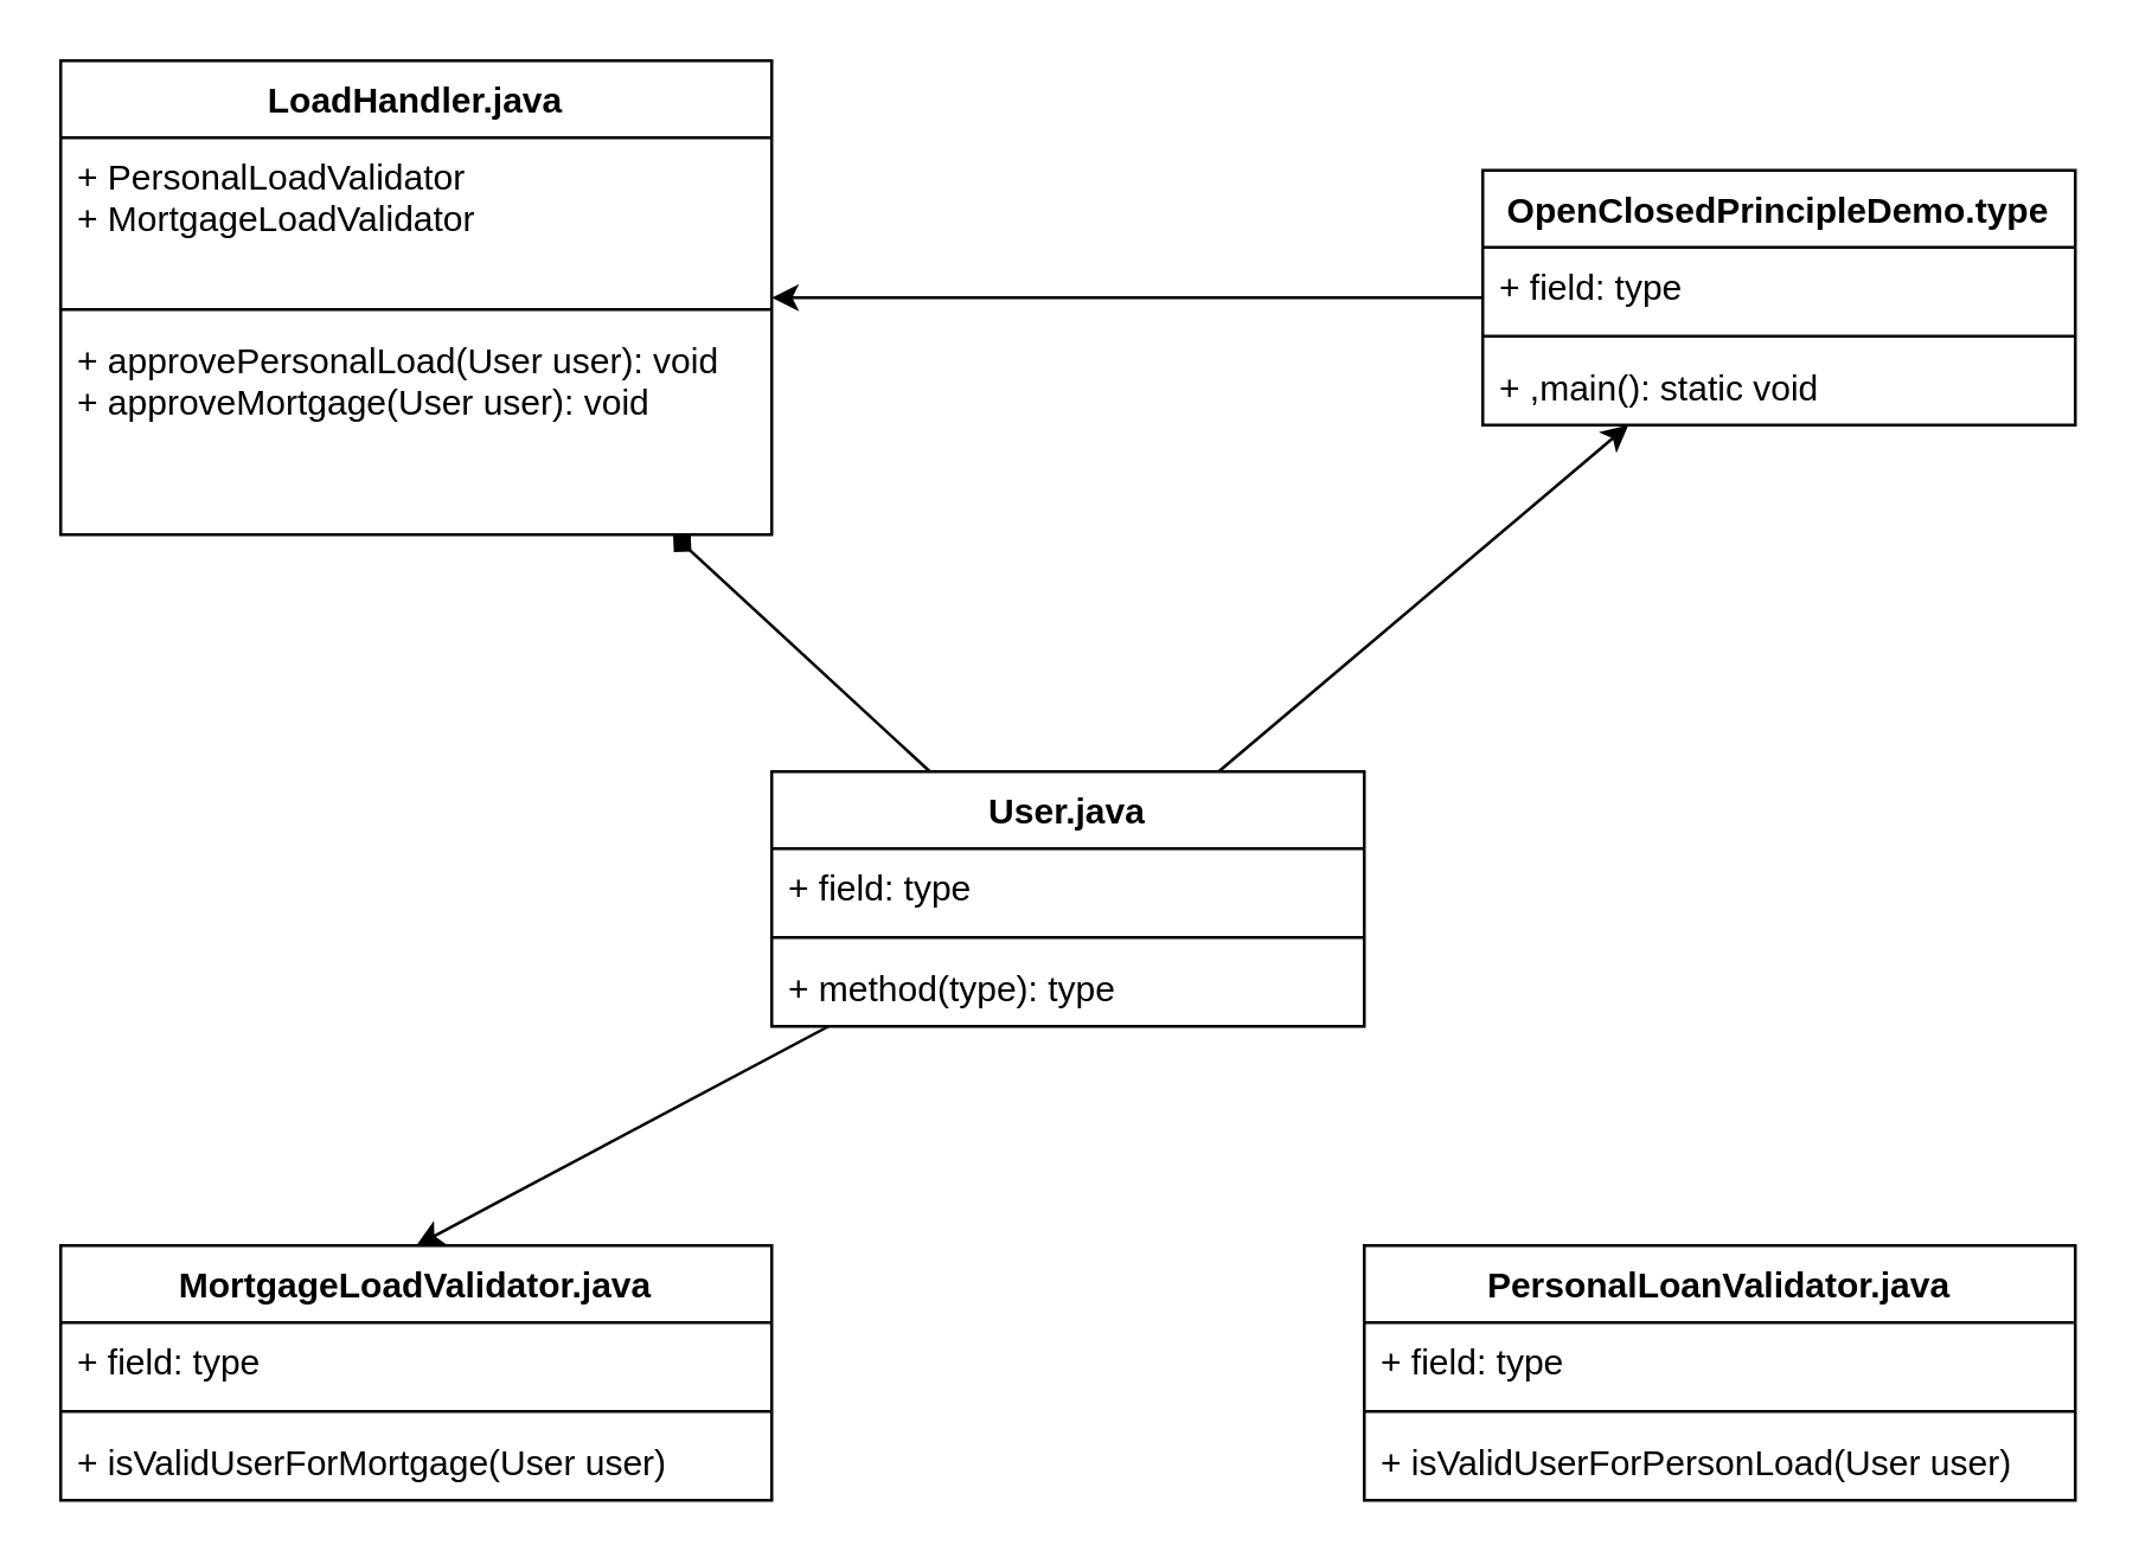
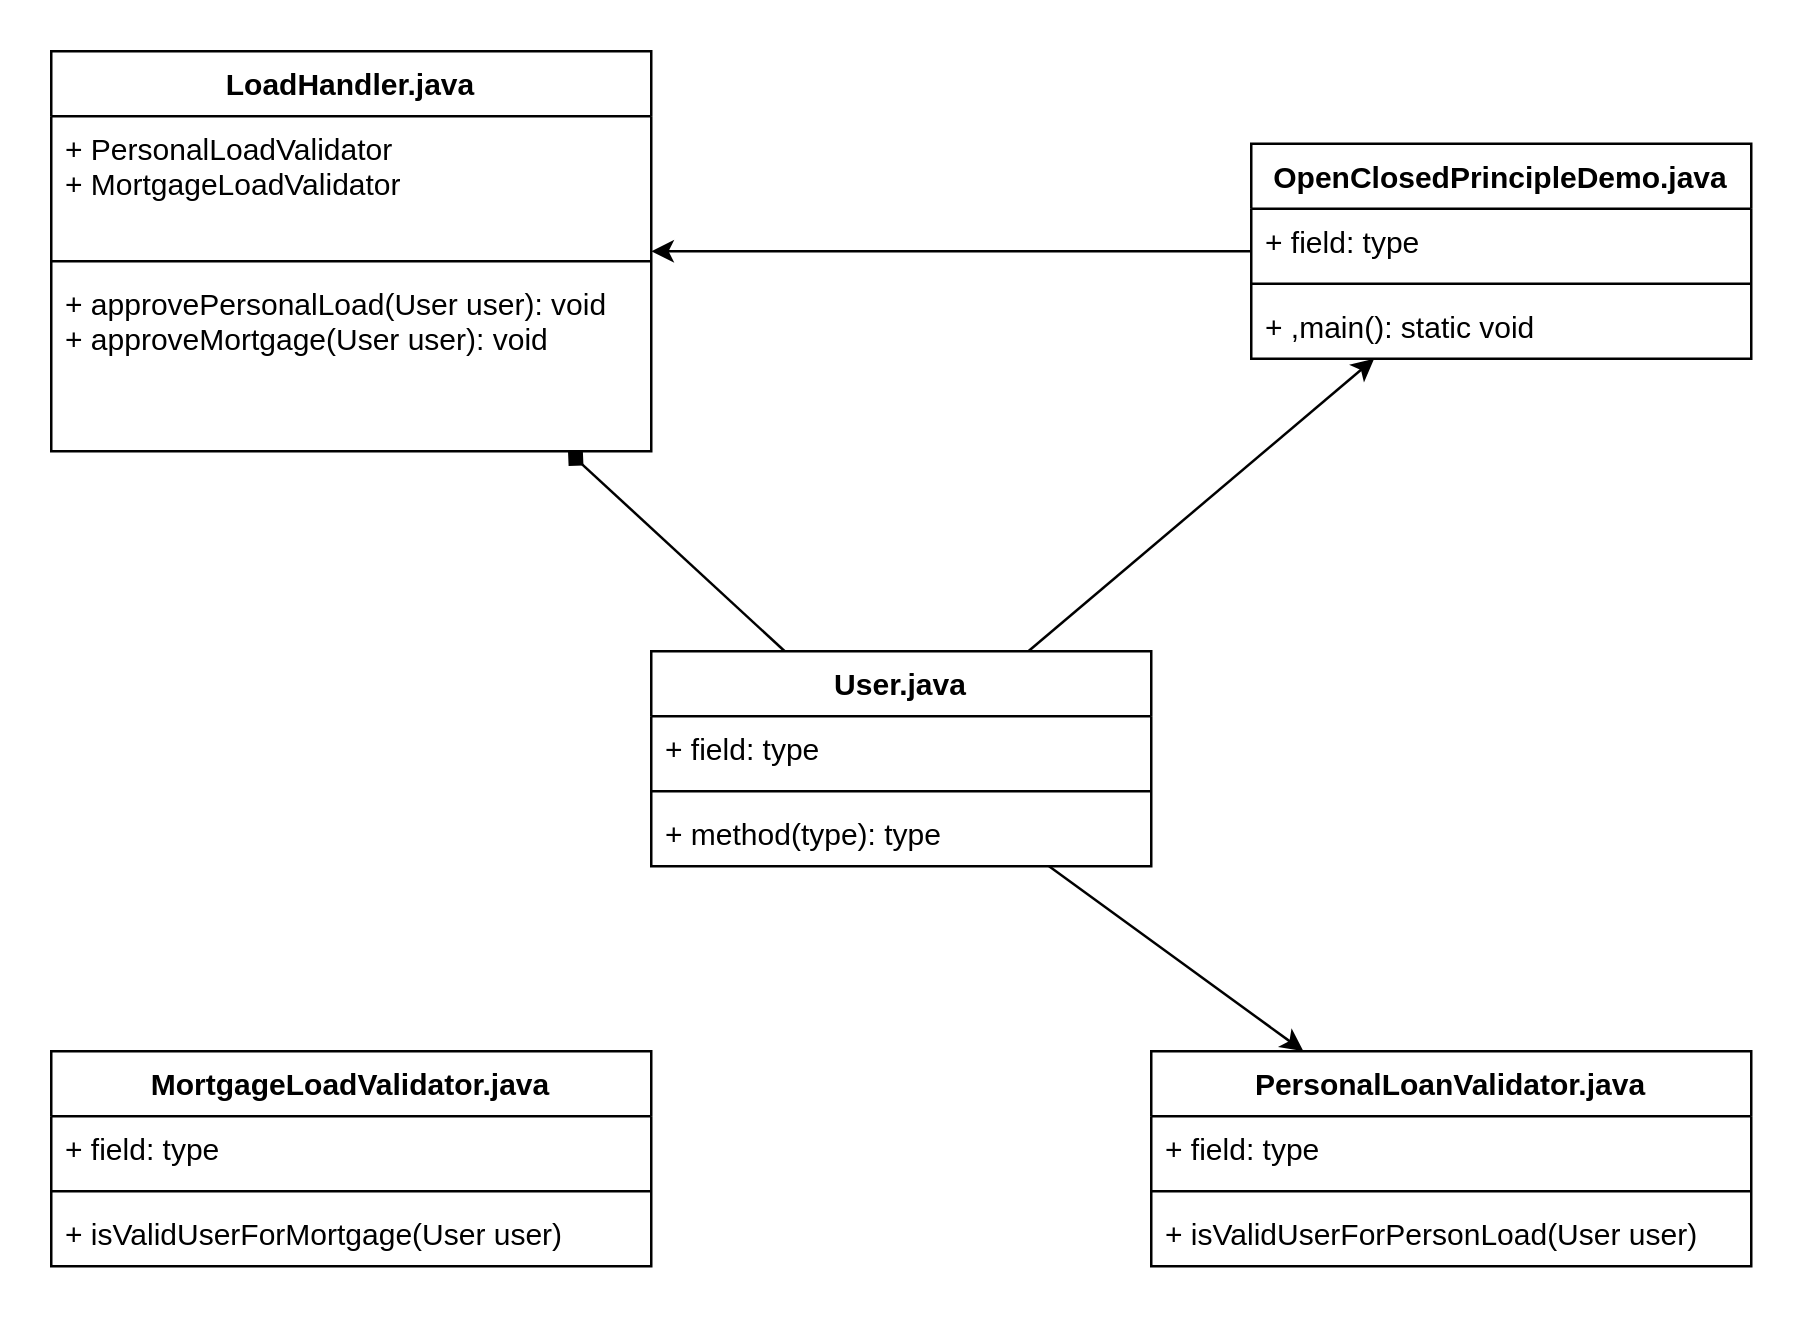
- <mxCell id="7" value="OpenClosedPrincipleDemo.type" style="swimlane;fontStyle=1;align=center;verticalAlign=top;childLayout=stackLayout;horizontal=1;startSize=26;horizontalStack=0;resizeParent=1;resizeParentMax=0;resizeLast=0;collapsible=1;marginBottom=0;" vertex="1" parent="1"><mxGeometry x="500" y="57" width="200" height="86" as="geometry" /></mxCell>
+ <mxCell id="7" value="OpenClosedPrincipleDemo.java" style="swimlane;fontStyle=1;align=center;verticalAlign=top;childLayout=stackLayout;horizontal=1;startSize=26;horizontalStack=0;resizeParent=1;resizeParentMax=0;resizeLast=0;collapsible=1;marginBottom=0;" vertex="1" parent="1"><mxGeometry x="500" y="57" width="200" height="86" as="geometry" /></mxCell>
+ <mxCell id="21" style="edgeStyle=none;rounded=0;orthogonalLoop=1;jettySize=auto;html=1;" edge="1" parent="1" source="23" target="11"><mxGeometry relative="1" as="geometry" /></mxCell>
- <mxCell id="22" style="edgeStyle=none;rounded=0;orthogonalLoop=1;jettySize=auto;html=1;entryX=0.5;entryY=0;entryDx=0;entryDy=0;" edge="1" parent="1" source="23" target="15"><mxGeometry relative="1" as="geometry" /></mxCell>
